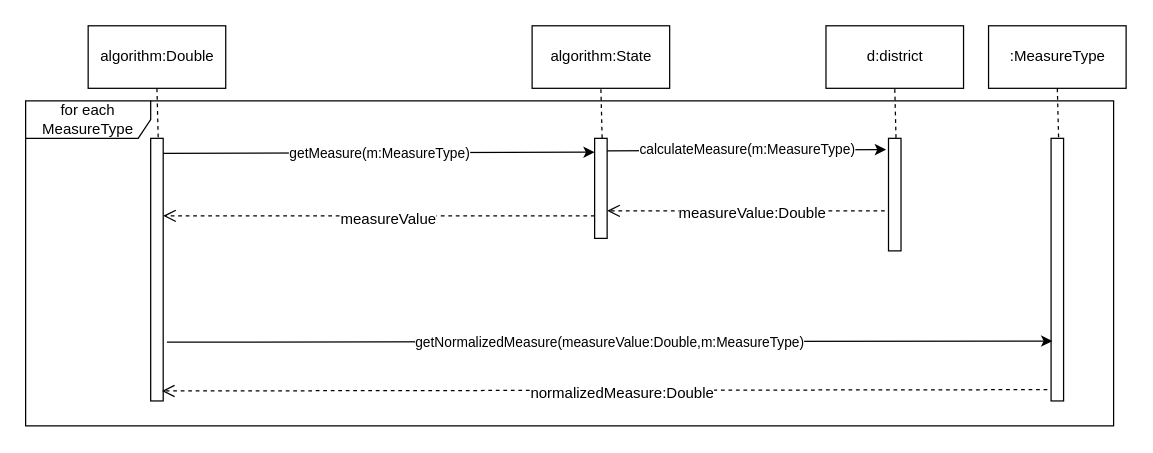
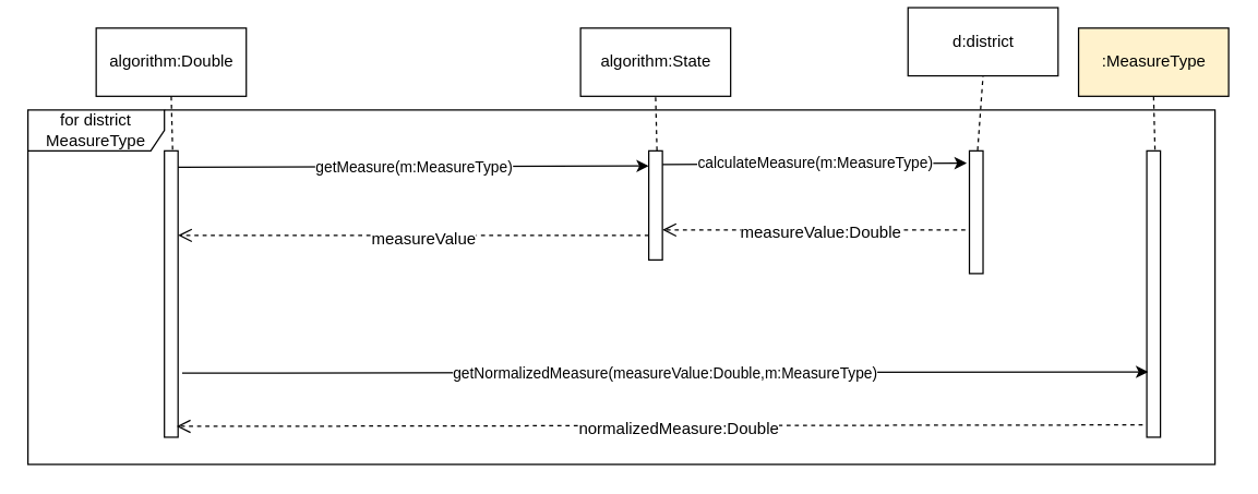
- <mxCell id="10" value="d:district" style="html=1;" parent="1" vertex="1"><mxGeometry x="660" y="20" width="110" height="50" as="geometry" /></mxCell>
+ <mxCell id="10" value="d:district" style="html=1;" parent="1" vertex="1"><mxGeometry x="665" y="5" width="110" height="50" as="geometry" /></mxCell>
- <mxCell id="13" value=":MeasureType" style="html=1;" parent="1" vertex="1"><mxGeometry x="790" y="20" width="110" height="50" as="geometry" /></mxCell>
+ <mxCell id="13" value=":MeasureType" style="html=1;fillColor=#fff2cc;" parent="1" vertex="1"><mxGeometry x="790" y="20" width="110" height="50" as="geometry" /></mxCell>
- <mxCell id="23" value="for each MeasureType" style="shape=umlFrame;whiteSpace=wrap;html=1;width=100;height=30;" vertex="1" parent="1"><mxGeometry x="20" y="80" width="870" height="260" as="geometry" /></mxCell>
+ <mxCell id="23" value="for district MeasureType" style="shape=umlFrame;whiteSpace=wrap;html=1;width=100;height=30;" vertex="1" parent="1"><mxGeometry x="20" y="80" width="870" height="260" as="geometry" /></mxCell>
